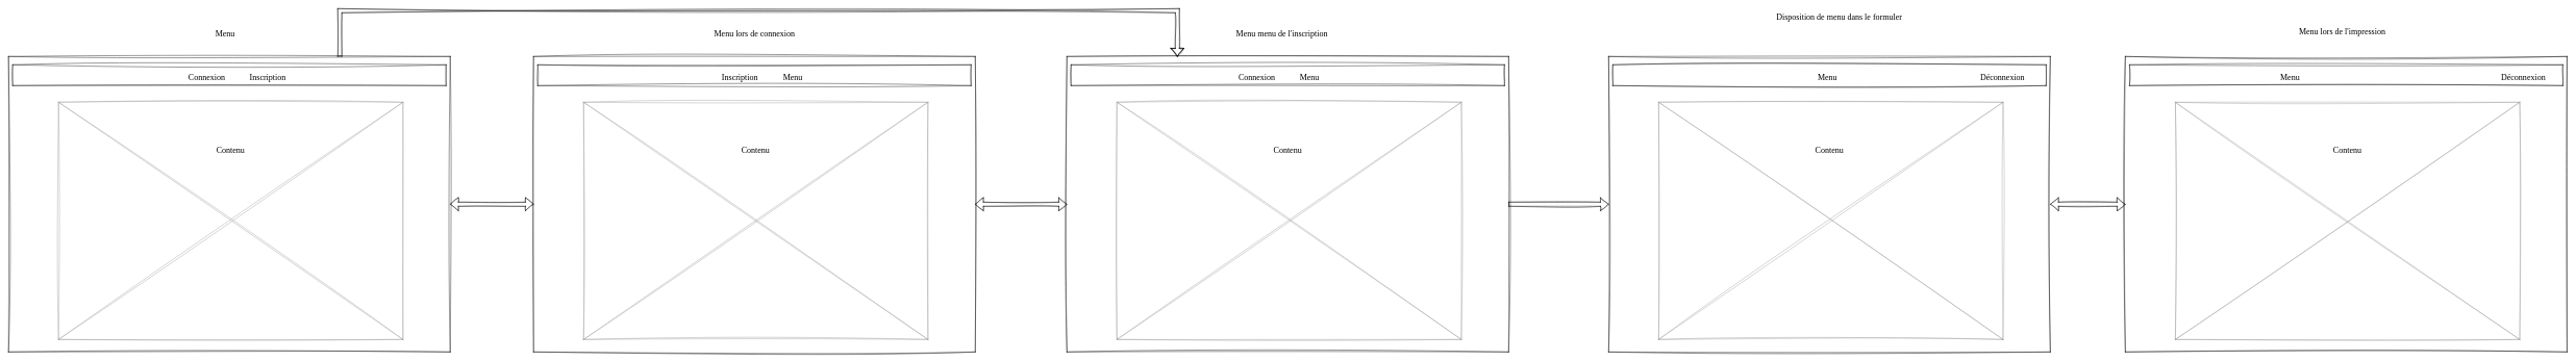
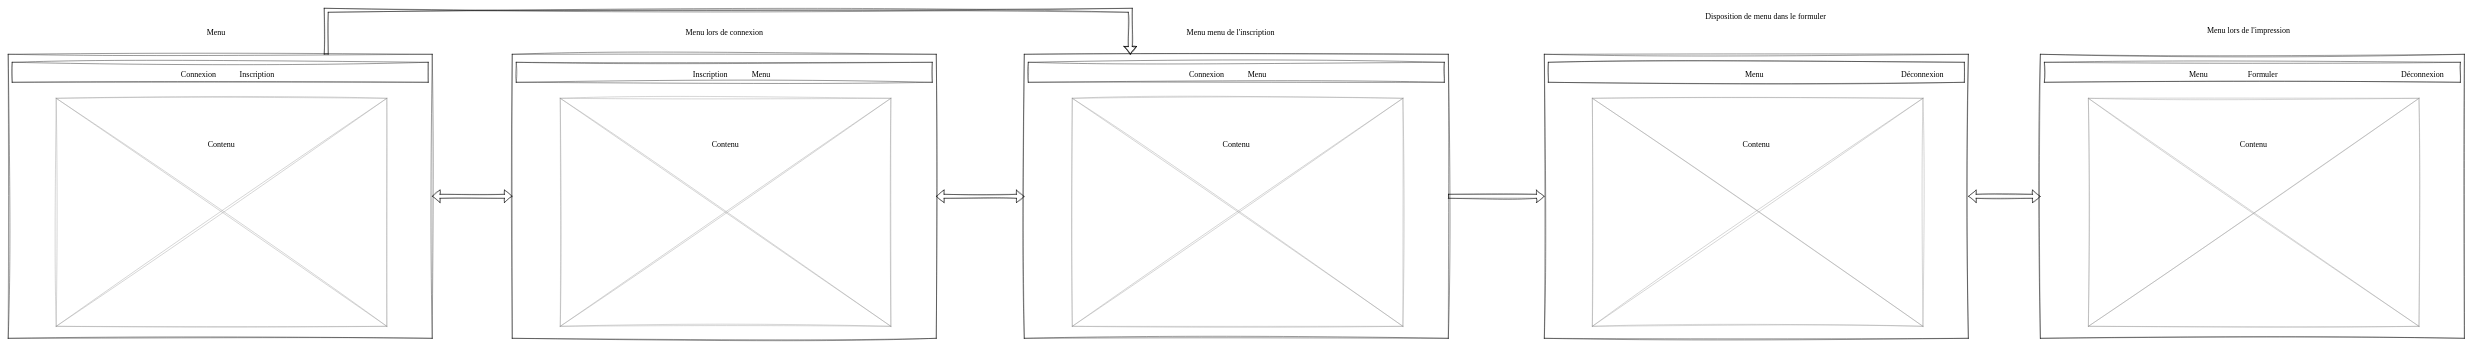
+ <mxCell id="27" value="Formuler" style="text;html=1;points=[];align=left;verticalAlign=top;spacingTop=-4;fontSize=20;fontFamily=Architects Daughter;fontSource=https%3A%2F%2Ffonts.googleapis.com%2Fcss%3Ffamily%3DArchitects%2BDaughter;" vertex="1" parent="1"><mxGeometry x="5617" y="170" width="60" height="20" as="geometry" /></mxCell>
